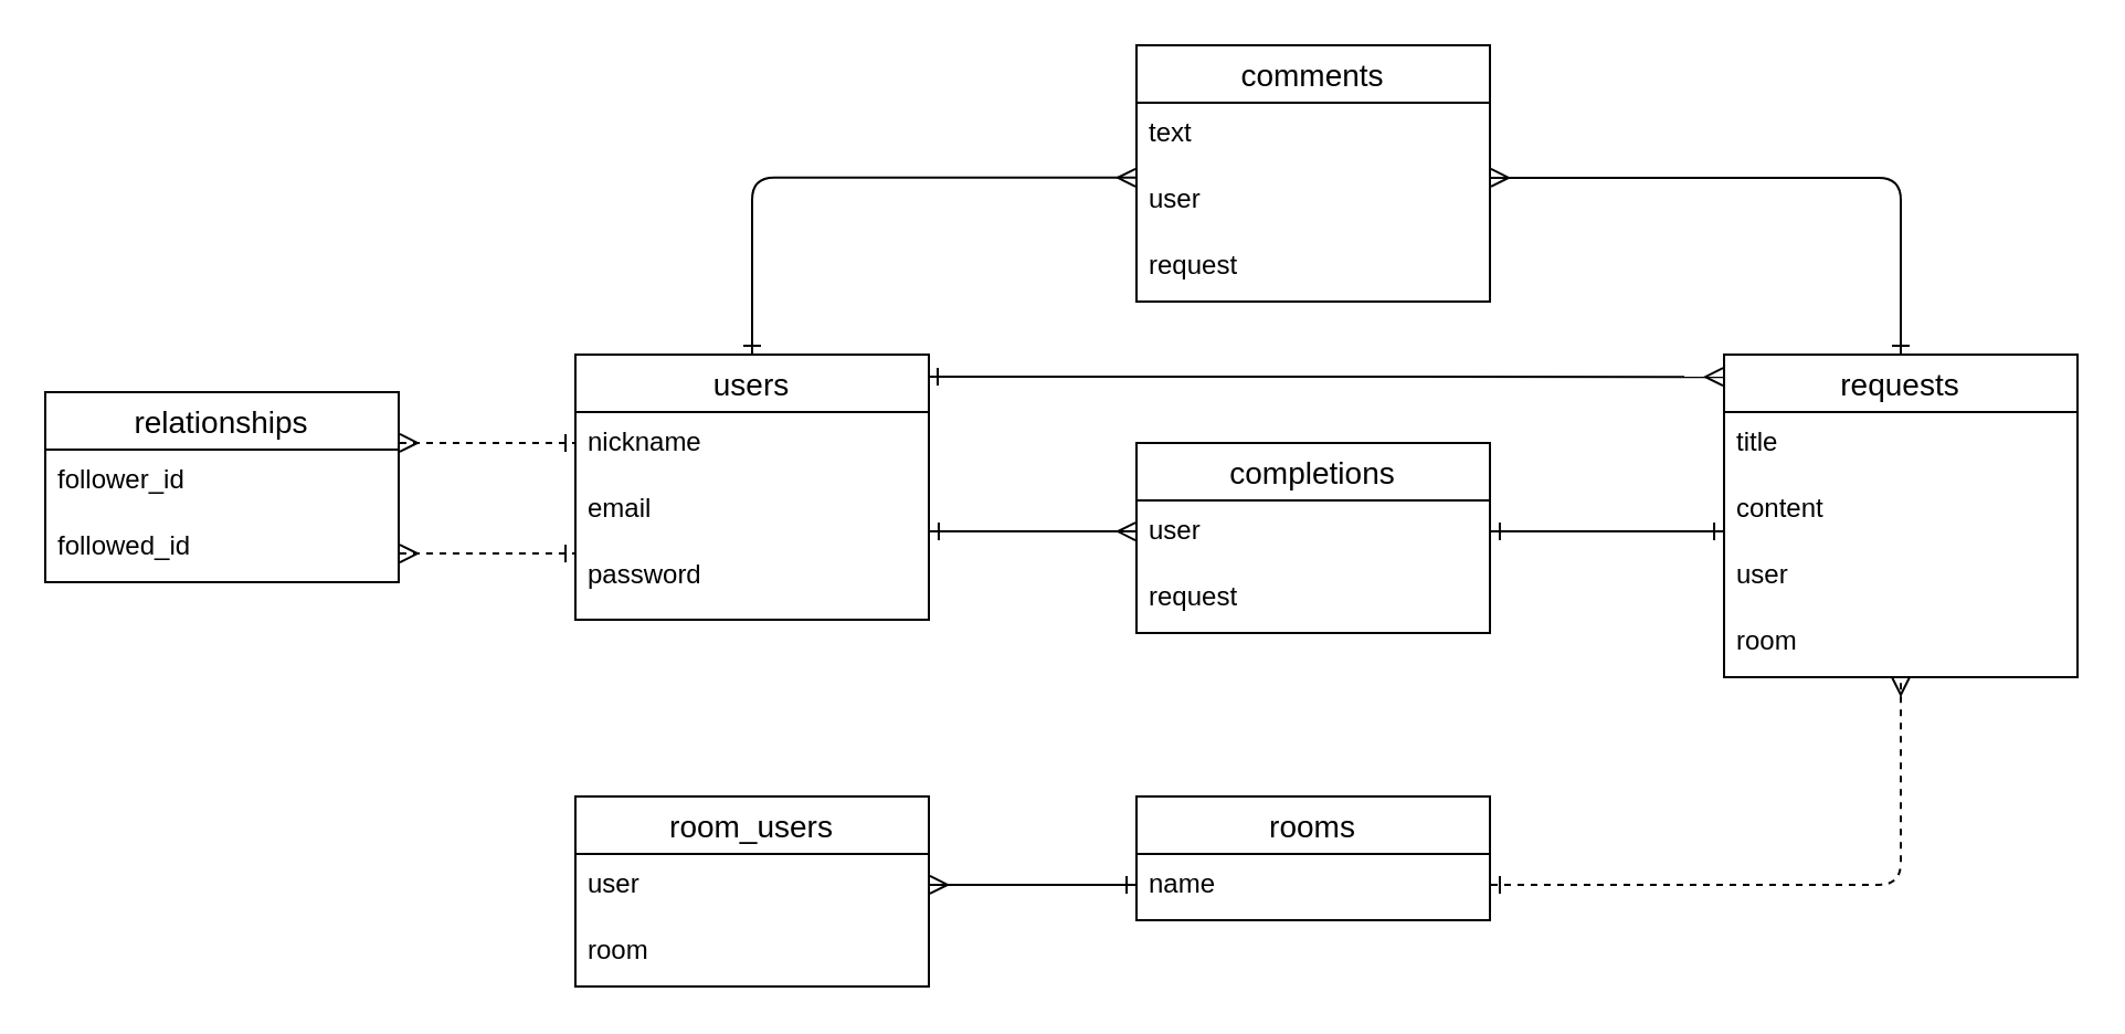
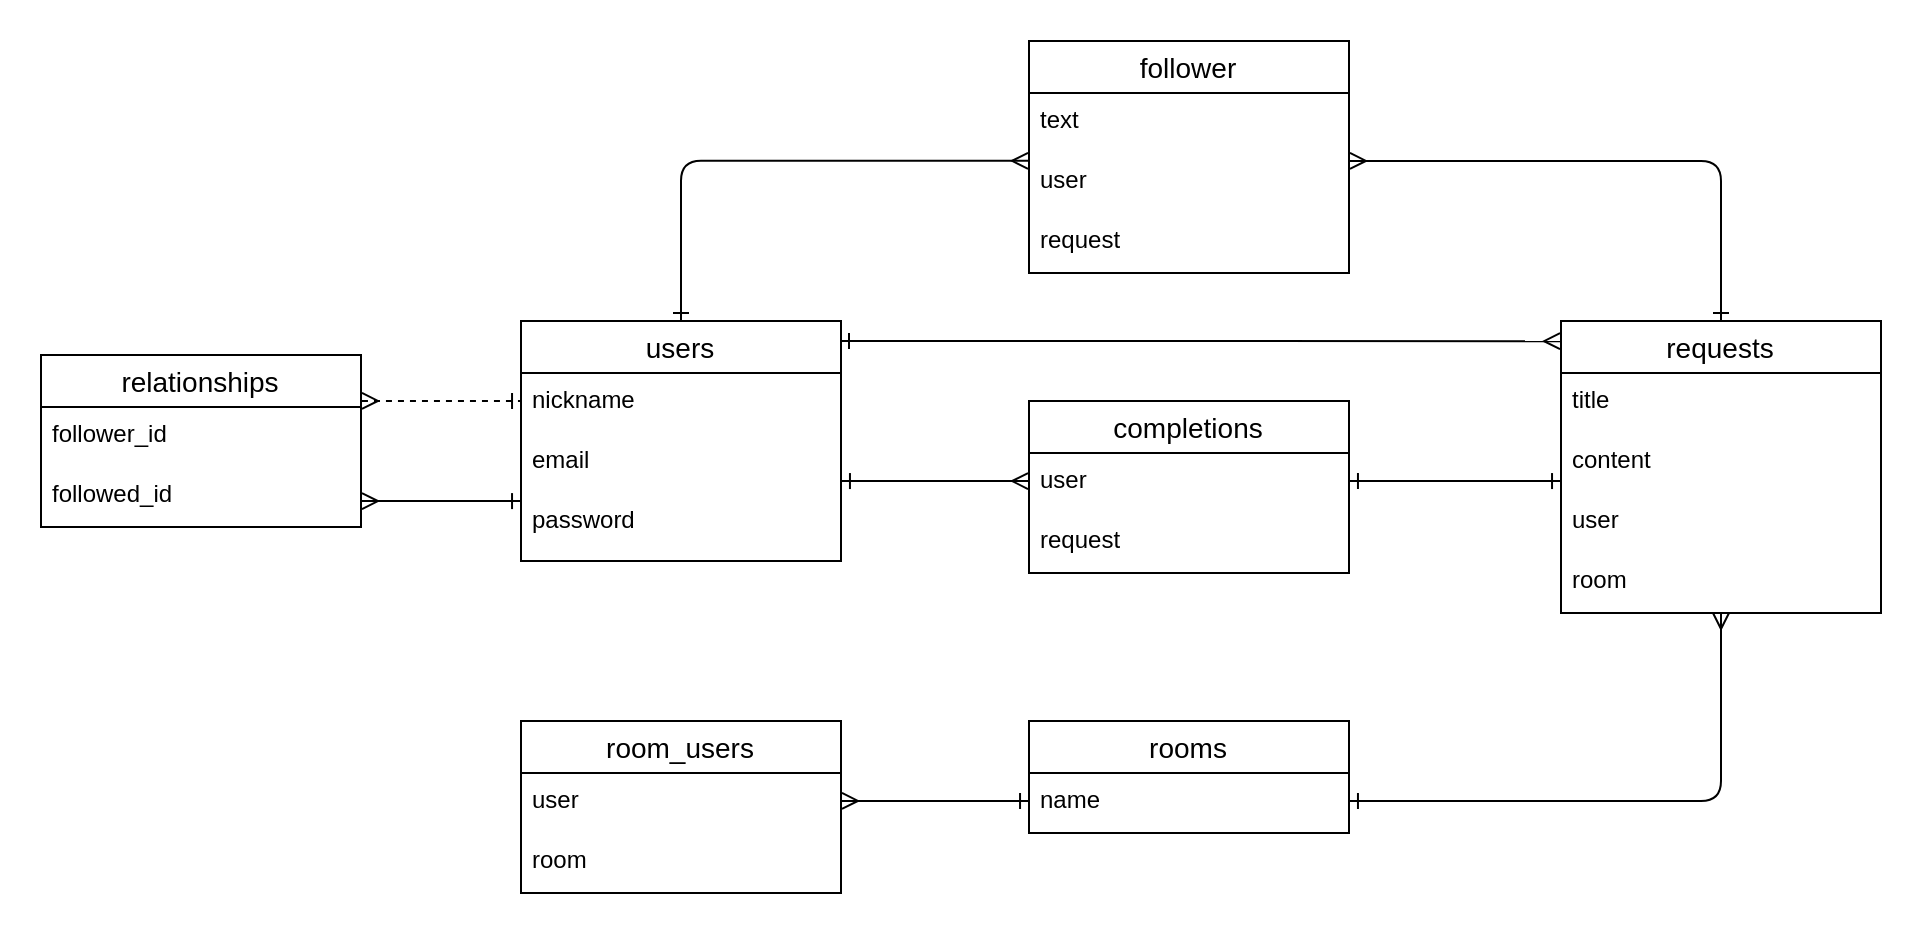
- <mxCell id="2" value="comments" style="swimlane;fontStyle=0;childLayout=stackLayout;horizontal=1;startSize=26;horizontalStack=0;resizeParent=1;resizeParentMax=0;resizeLast=0;collapsible=1;marginBottom=0;align=center;fontSize=14;" parent="1" vertex="1"><mxGeometry x="514" y="20" width="160" height="116" as="geometry" /></mxCell>
+ <mxCell id="2" value="follower" style="swimlane;fontStyle=0;childLayout=stackLayout;horizontal=1;startSize=26;horizontalStack=0;resizeParent=1;resizeParentMax=0;resizeLast=0;collapsible=1;marginBottom=0;align=center;fontSize=14;" parent="1" vertex="1"><mxGeometry x="514" y="20" width="160" height="116" as="geometry" /></mxCell>
- <mxCell id="30" style="rounded=0;orthogonalLoop=1;jettySize=auto;html=1;entryX=-0.003;entryY=0.119;entryDx=0;entryDy=0;entryPerimeter=0;exitX=1.003;exitY=0.568;exitDx=0;exitDy=0;exitPerimeter=0;startArrow=ERmany;startFill=0;endArrow=ERone;endFill=0;dashed=1;" edge="1" parent="1" source="33" target="10"><mxGeometry relative="1" as="geometry"><mxPoint y="239" as="sourcePoint" x="180" /></mxGeometry></mxCell>
+ <mxCell id="30" style="rounded=0;orthogonalLoop=1;jettySize=auto;html=1;entryX=-0.003;entryY=0.119;entryDx=0;entryDy=0;entryPerimeter=0;exitX=1.003;exitY=0.568;exitDx=0;exitDy=0;exitPerimeter=0;startArrow=ERmany;startFill=0;endArrow=ERone;endFill=0;" edge="1" parent="1" source="33" target="10"><mxGeometry relative="1" as="geometry"><mxPoint y="239" as="sourcePoint" x="180" /></mxGeometry></mxCell>
- <mxCell id="29" style="edgeStyle=none;orthogonalLoop=1;jettySize=auto;html=1;exitX=1.003;exitY=0.467;exitDx=0;exitDy=0;entryX=0.5;entryY=1;entryDx=0;entryDy=0;startArrow=ERone;startFill=0;endArrow=ERmany;endFill=0;exitPerimeter=0;dashed=1;" parent="1" source="21" target="12" edge="1"><mxGeometry relative="1" as="geometry"><Array as="points"><mxPoint x="860" y="400" /></Array></mxGeometry></mxCell>
+ <mxCell id="29" style="edgeStyle=none;orthogonalLoop=1;jettySize=auto;html=1;exitX=1.003;exitY=0.467;exitDx=0;exitDy=0;entryX=0.5;entryY=1;entryDx=0;entryDy=0;startArrow=ERone;startFill=0;endArrow=ERmany;endFill=0;exitPerimeter=0;" parent="1" source="21" target="12" edge="1"><mxGeometry relative="1" as="geometry"><Array as="points"><mxPoint x="860" y="400" /></Array></mxGeometry></mxCell>
